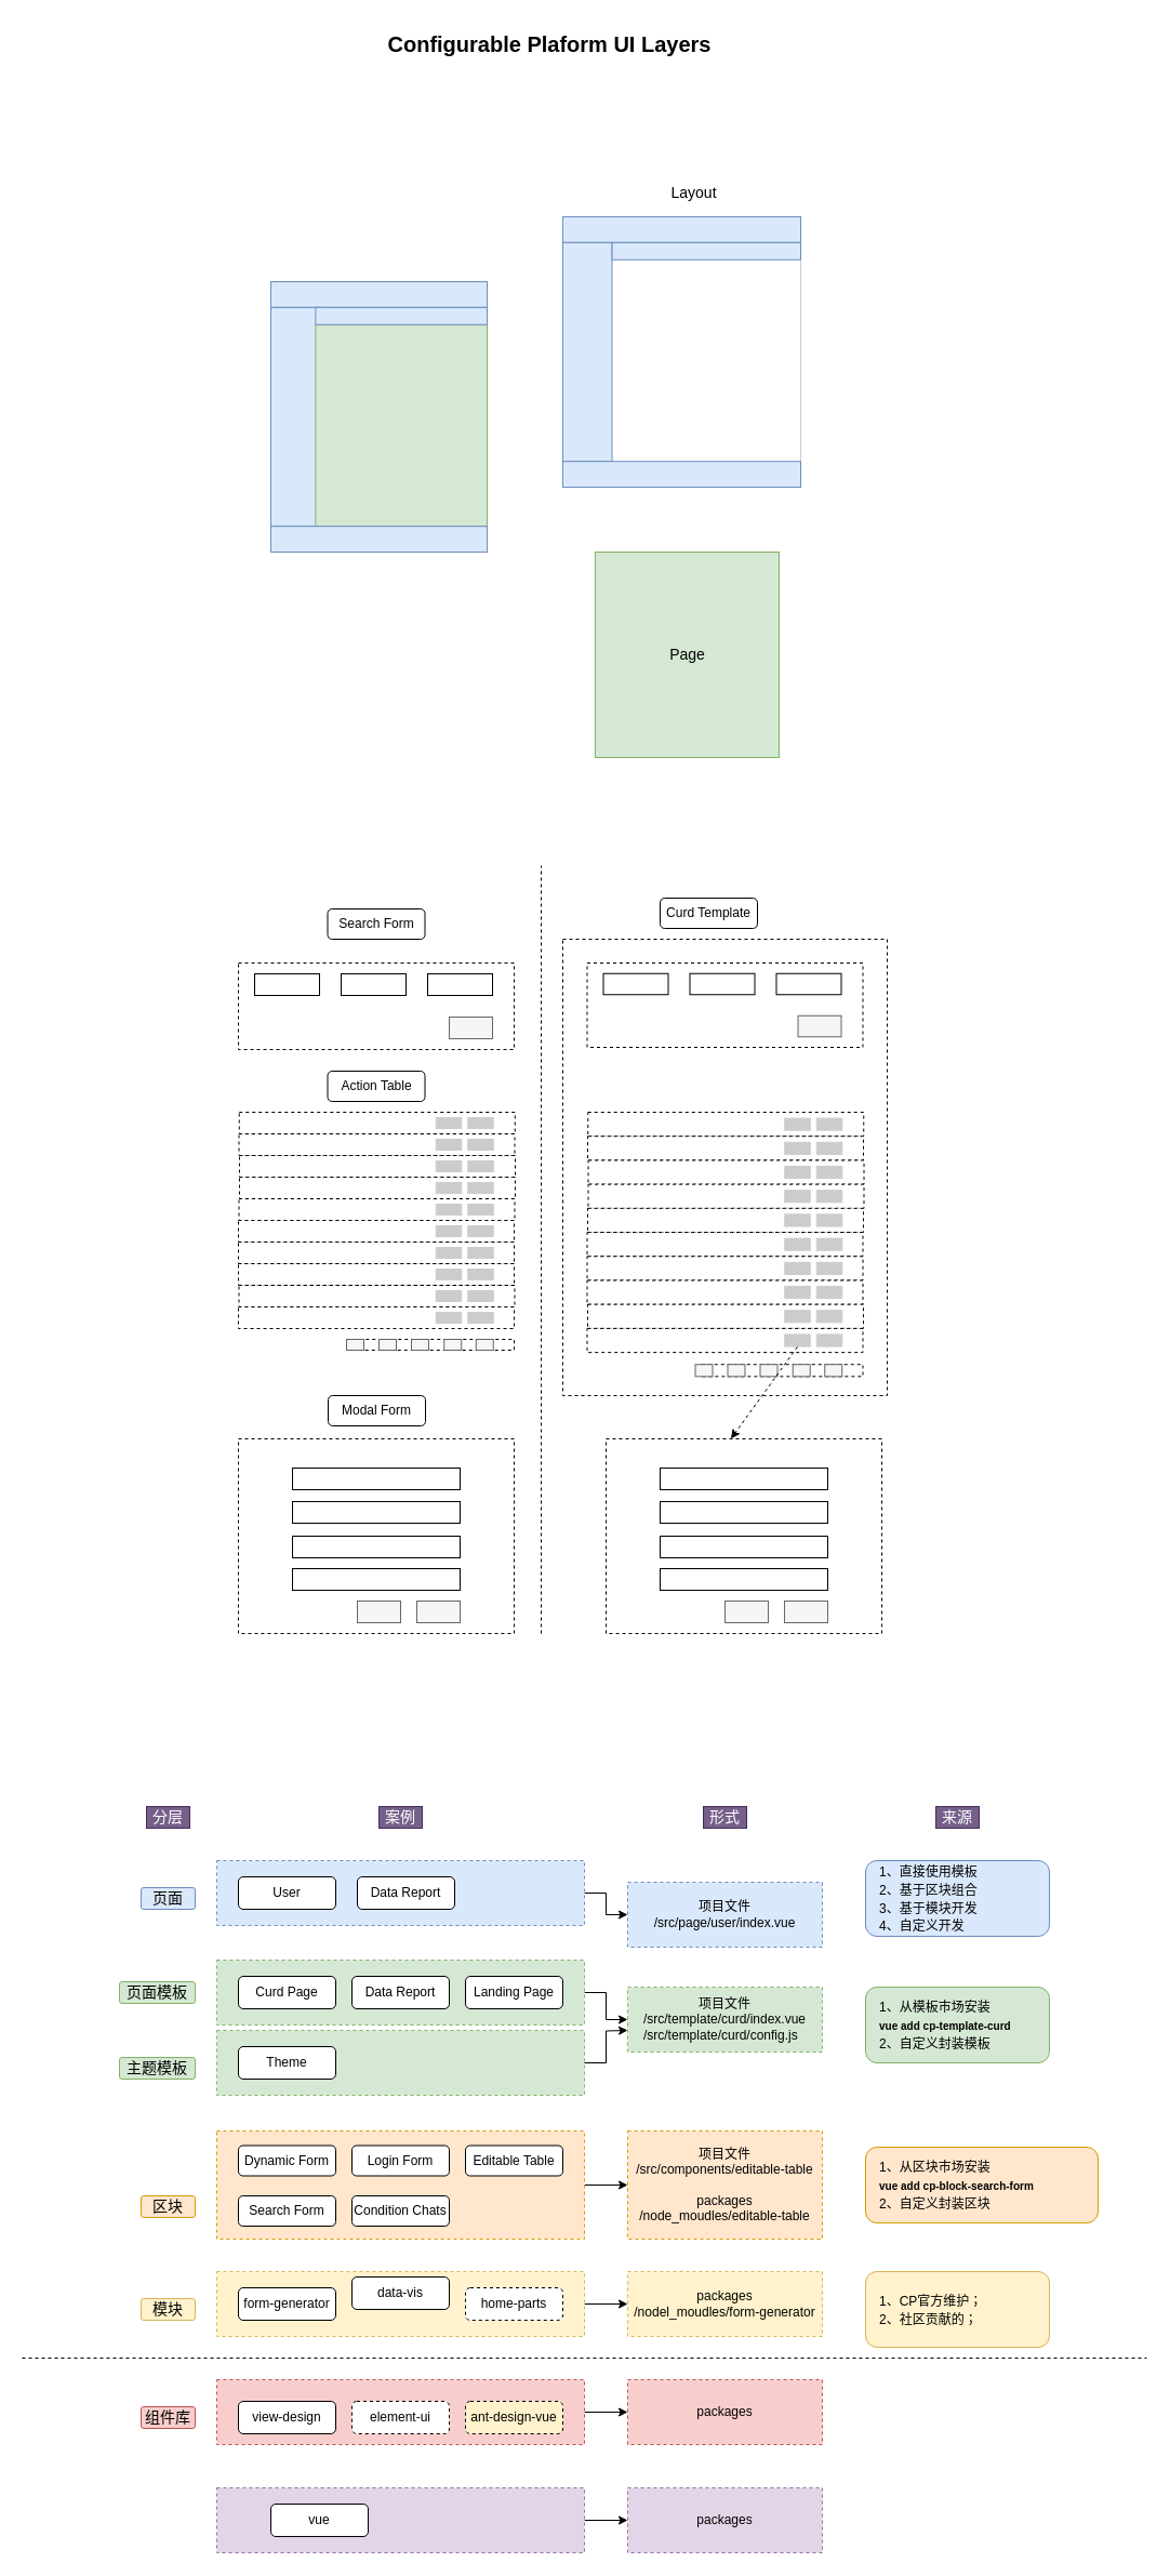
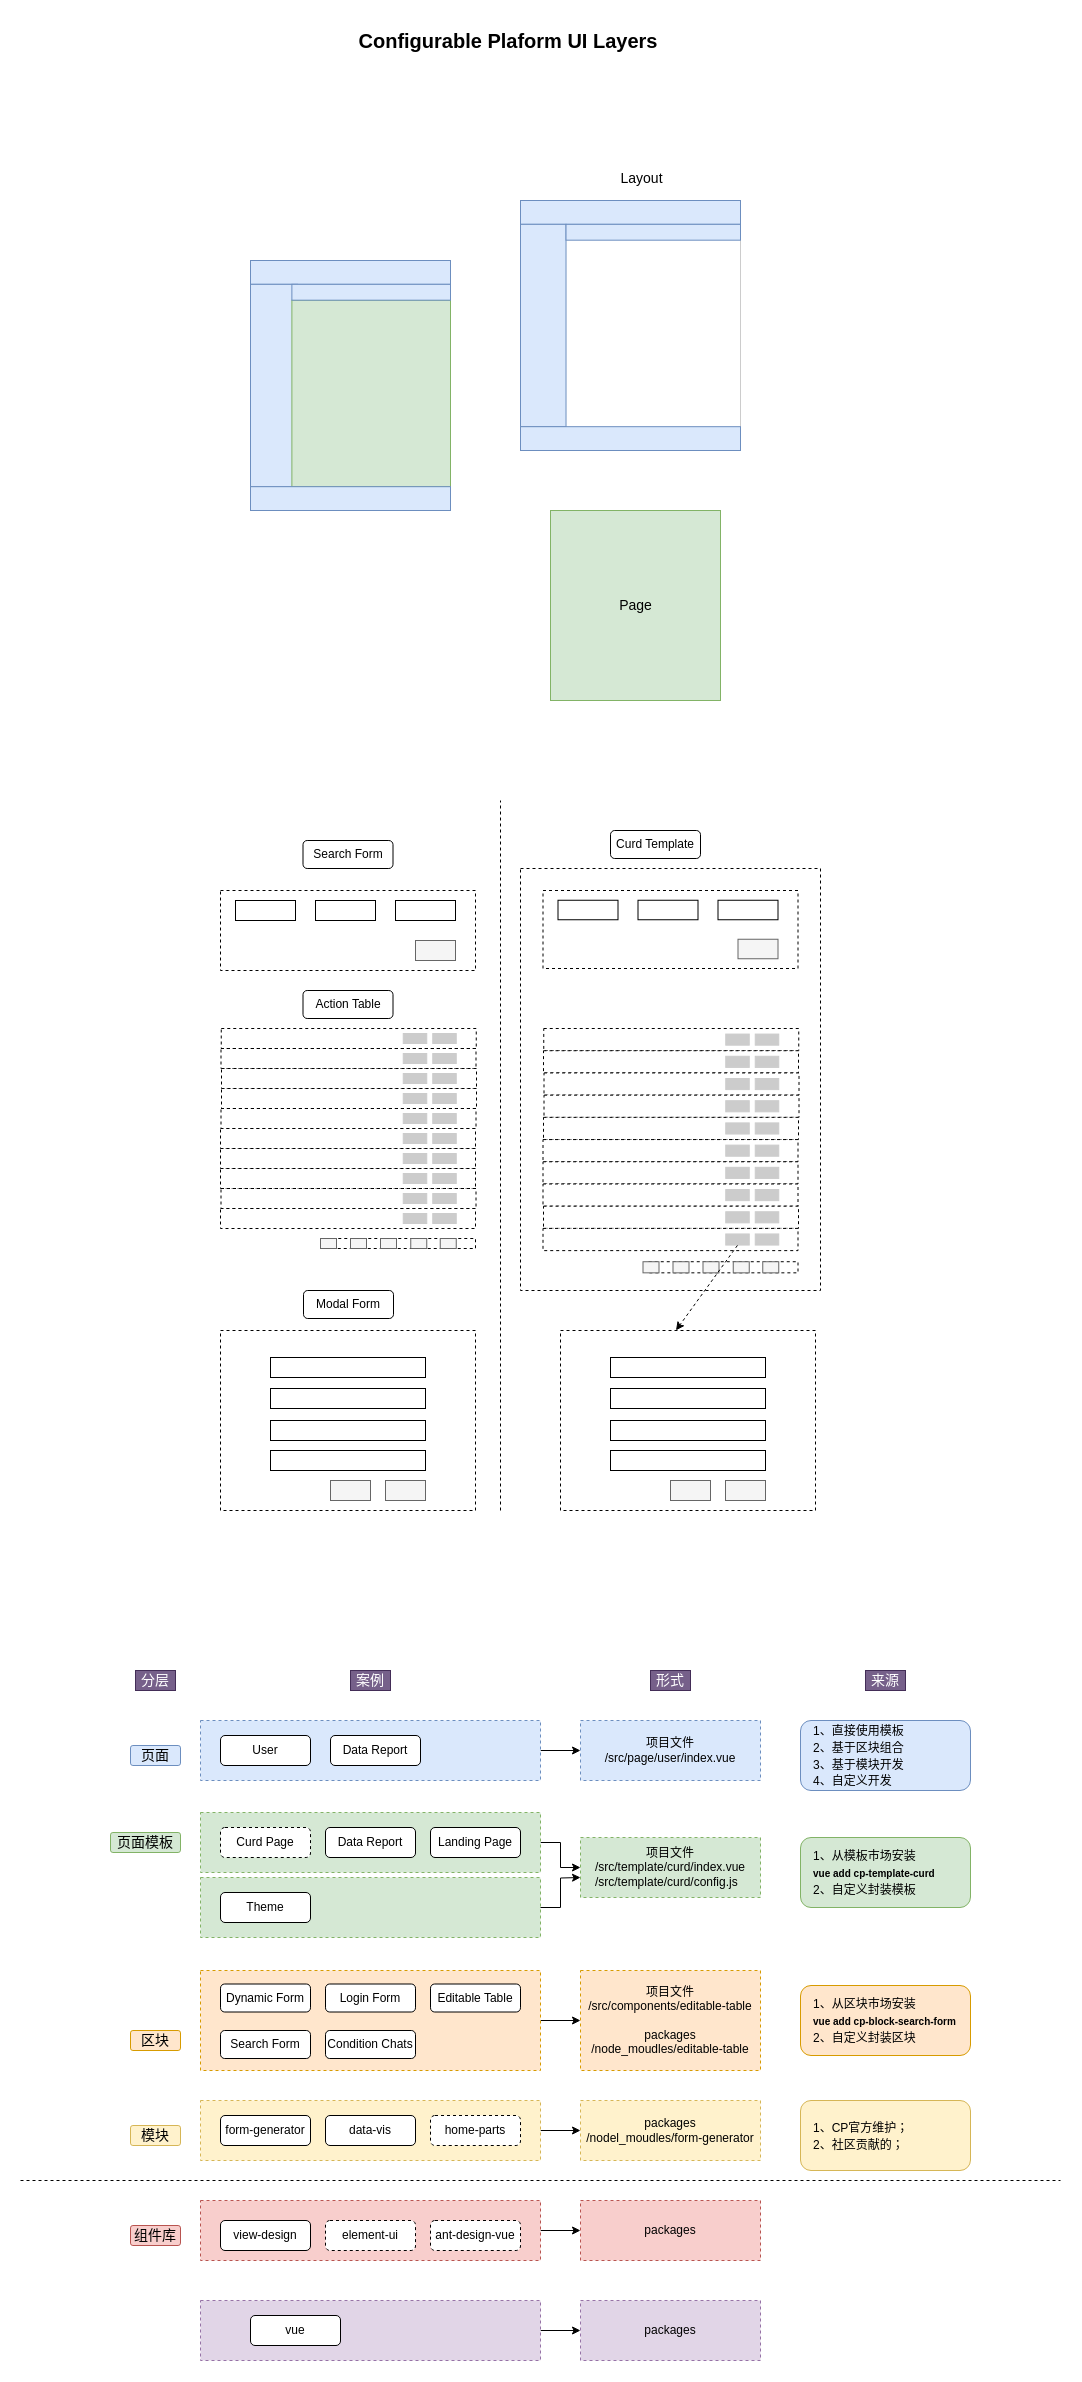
- <mxCell id="4" value="项目文件&lt;br&gt;&lt;div style=&quot;text-align: left&quot;&gt;&lt;span&gt;/src/page/user/index.vue&lt;/span&gt;&lt;/div&gt;" style="rounded=0;whiteSpace=wrap;html=1;dashed=1;fillColor=#dae8fc;strokeColor=#6c8ebf;" vertex="1" parent="1"><mxGeometry x="580" y="1740" width="180" height="60" as="geometry" /></mxCell>
+ <mxCell id="4" value="项目文件&lt;br&gt;&lt;div style=&quot;text-align: left&quot;&gt;&lt;span&gt;/src/page/user/index.vue&lt;/span&gt;&lt;/div&gt;" style="rounded=0;whiteSpace=wrap;html=1;dashed=1;fillColor=#dae8fc;strokeColor=#6c8ebf;" vertex="1" parent="1"><mxGeometry x="580" y="1720" width="180" height="60" as="geometry" /></mxCell>
- <mxCell id="28" value="Curd Page" style="rounded=1;whiteSpace=wrap;html=1;" vertex="1" parent="1"><mxGeometry x="220" y="1827" width="90" height="30" as="geometry" /></mxCell>
+ <mxCell id="28" value="Curd Page" style="rounded=1;whiteSpace=wrap;html=1;dashed=1;" vertex="1" parent="1"><mxGeometry x="220" y="1827" width="90" height="30" as="geometry" /></mxCell>
- <mxCell id="179" value="主题模板" style="text;html=1;strokeColor=#82b366;fillColor=#d5e8d4;align=center;verticalAlign=middle;whiteSpace=wrap;rounded=1;labelBorderColor=none;arcSize=12;imageWidth=27;fontFamily=Helvetica;fontSize=14;fontStyle=0;imageAspect=1;perimeterSpacing=0;shadow=0;" vertex="1" parent="1"><mxGeometry x="110" y="1902" width="70" height="20" as="geometry" /></mxCell>
- <mxCell id="40" value="&lt;font&gt;&lt;span style=&quot;font-size: 12px&quot;&gt;1、从区块市场安装&lt;/span&gt;&lt;br&gt;&lt;b style=&quot;text-align: center&quot;&gt;&lt;font style=&quot;font-size: 10px&quot;&gt;vue add cp-block-search-form&lt;/font&gt;&lt;/b&gt;&lt;br&gt;&lt;span style=&quot;font-size: 12px&quot;&gt;2、自定义封装区块&lt;/span&gt;&lt;br&gt;&lt;/font&gt;" style="rounded=1;whiteSpace=wrap;html=1;shadow=0;fontFamily=Helvetica;fontSize=14;align=left;horizontal=1;spacingTop=0;spacing=0;spacingLeft=13;fillColor=#ffe6cc;strokeColor=#d79b00;" vertex="1" parent="1"><mxGeometry x="800" y="1985" width="215" height="70" as="geometry" /></mxCell>
+ <mxCell id="40" value="&lt;font&gt;&lt;span style=&quot;font-size: 12px&quot;&gt;1、从区块市场安装&lt;/span&gt;&lt;br&gt;&lt;b style=&quot;text-align: center&quot;&gt;&lt;font style=&quot;font-size: 10px&quot;&gt;vue add cp-block-search-form&lt;/font&gt;&lt;/b&gt;&lt;br&gt;&lt;span style=&quot;font-size: 12px&quot;&gt;2、自定义封装区块&lt;/span&gt;&lt;br&gt;&lt;/font&gt;" style="rounded=1;whiteSpace=wrap;html=1;shadow=0;fontFamily=Helvetica;fontSize=14;align=left;horizontal=1;spacingTop=0;spacing=0;spacingLeft=13;fillColor=#ffe6cc;strokeColor=#d79b00;" vertex="1" parent="1"><mxGeometry x="800" y="1985" width="170" height="70" as="geometry" /></mxCell>
- <mxCell id="35" value="data-vis" style="rounded=1;whiteSpace=wrap;html=1;" vertex="1" parent="1"><mxGeometry x="325" y="2105" width="90" height="30" as="geometry" /></mxCell>
+ <mxCell id="35" value="data-vis" style="rounded=1;whiteSpace=wrap;html=1;" vertex="1" parent="1"><mxGeometry x="325" y="2115" width="90" height="30" as="geometry" /></mxCell>
- <mxCell id="24" value="ant-design-vue" style="rounded=1;whiteSpace=wrap;html=1;dashed=1;fillColor=#fff2cc;" vertex="1" parent="1"><mxGeometry x="430" y="2220" width="90" height="30" as="geometry" /></mxCell>
+ <mxCell id="24" value="ant-design-vue" style="rounded=1;whiteSpace=wrap;html=1;dashed=1;" vertex="1" parent="1"><mxGeometry x="430" y="2220" width="90" height="30" as="geometry" /></mxCell>
